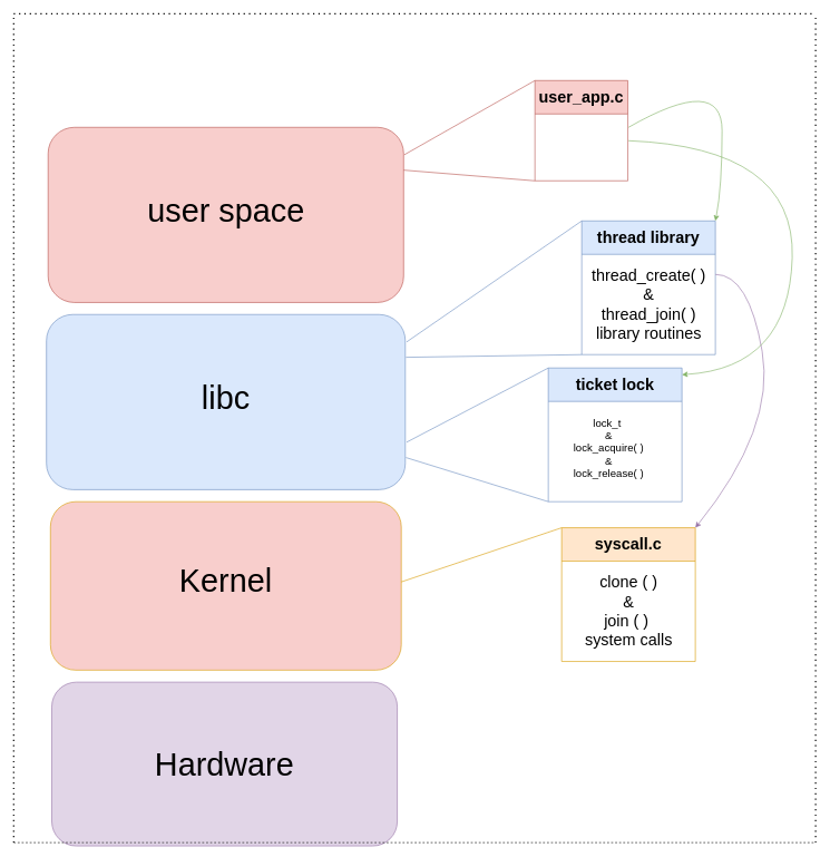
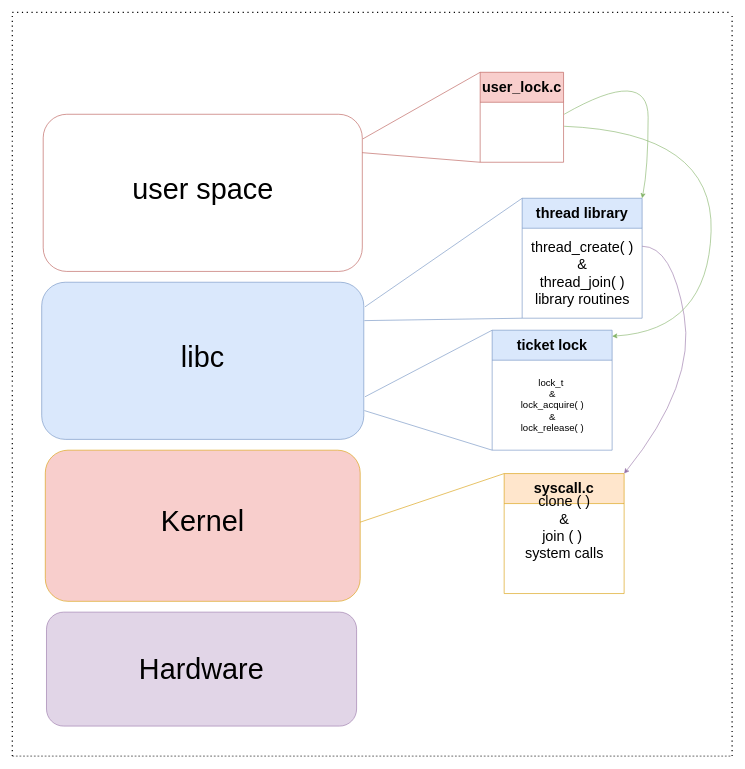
- <mxCell id="18" value="&lt;font style=&quot;font-size: 24px;&quot;&gt;user_app.c&lt;/font&gt;" style="swimlane;whiteSpace=wrap;html=1;startSize=50;fillColor=#f8cecc;strokeColor=#b85450;" vertex="1" parent="1"><mxGeometry x="800" y="120" width="139" height="150" as="geometry" /></mxCell>
+ <mxCell id="18" value="&lt;font style=&quot;font-size: 24px;&quot;&gt;user_lock.c&lt;/font&gt;" style="swimlane;whiteSpace=wrap;html=1;startSize=50;fillColor=#f8cecc;strokeColor=#b85450;" vertex="1" parent="1"><mxGeometry x="800" y="120" width="139" height="150" as="geometry" /></mxCell>
- <mxCell id="6" value="&lt;p style=&quot;line-height: 120%;&quot;&gt;&lt;font style=&quot;font-size: 48px;&quot;&gt;user space&lt;/font&gt;&lt;/p&gt;" style="rounded=1;whiteSpace=wrap;html=1;align=center;fillColor=#f8cecc;strokeColor=#b85450;" vertex="1" parent="1"><mxGeometry x="71.5" y="190" width="532" height="262" as="geometry" /></mxCell>
+ <mxCell id="6" value="&lt;p style=&quot;line-height: 120%;&quot;&gt;&lt;font style=&quot;font-size: 48px;&quot;&gt;user space&lt;/font&gt;&lt;/p&gt;" style="rounded=1;whiteSpace=wrap;html=1;align=center;fillColor=#ffffff;strokeColor=#b85450;" vertex="1" parent="1"><mxGeometry x="71.5" y="190" width="532" height="262" as="geometry" /></mxCell>
- <mxCell id="14" value="&lt;font size=&quot;3&quot;&gt;lock_t&amp;nbsp;&lt;br&gt;&amp;amp;&lt;br&gt;lock_acquire( )&lt;br&gt;&amp;amp;&lt;br&gt;lock_release( )&lt;br&gt;&lt;/font&gt;" style="text;html=1;align=center;verticalAlign=middle;resizable=0;points=[];autosize=1;strokeColor=none;fillColor=none;" vertex="1" parent="13"><mxGeometry x="10" y="55" width="160" height="130" as="geometry" /></mxCell>
+ <mxCell id="14" value="&lt;font size=&quot;3&quot;&gt;lock_t&amp;nbsp;&lt;br&gt;&amp;amp;&lt;br&gt;lock_acquire( )&lt;br&gt;&amp;amp;&lt;br&gt;lock_release( )&lt;br&gt;&lt;/font&gt;" style="text;html=1;align=center;verticalAlign=middle;resizable=0;points=[];autosize=1;strokeColor=none;fillColor=none;" vertex="1" parent="13"><mxGeometry x="20" y="60" width="160" height="130" as="geometry" /></mxCell>
- <mxCell id="5" value="&lt;font style=&quot;font-size: 24px;&quot;&gt;clone ( )&lt;br style=&quot;border-color: var(--border-color);&quot;&gt;&lt;/font&gt;&lt;span style=&quot;font-size: 24px;&quot;&gt;&amp;amp;&lt;/span&gt;&lt;br style=&quot;border-color: var(--border-color); font-size: 24px;&quot;&gt;&lt;span style=&quot;font-size: 24px;&quot;&gt;join ( )&amp;nbsp;&lt;/span&gt;&lt;br style=&quot;border-color: var(--border-color); font-size: 24px;&quot;&gt;&lt;span style=&quot;font-size: 24px;&quot;&gt;system calls&lt;/span&gt;" style="text;html=1;align=center;verticalAlign=middle;resizable=0;points=[];autosize=1;strokeColor=none;fillColor=none;" vertex="1" parent="4"><mxGeometry x="20" y="60" width="160" height="130" as="geometry" /></mxCell>
+ <mxCell id="5" value="&lt;font style=&quot;font-size: 24px;&quot;&gt;clone ( )&lt;br style=&quot;border-color: var(--border-color);&quot;&gt;&lt;/font&gt;&lt;span style=&quot;font-size: 24px;&quot;&gt;&amp;amp;&lt;/span&gt;&lt;br style=&quot;border-color: var(--border-color); font-size: 24px;&quot;&gt;&lt;span style=&quot;font-size: 24px;&quot;&gt;join ( )&amp;nbsp;&lt;/span&gt;&lt;br style=&quot;border-color: var(--border-color); font-size: 24px;&quot;&gt;&lt;span style=&quot;font-size: 24px;&quot;&gt;system calls&lt;/span&gt;" style="text;html=1;align=center;verticalAlign=middle;resizable=0;points=[];autosize=1;strokeColor=none;fillColor=none;" vertex="1" parent="4"><mxGeometry x="20" y="25" width="160" height="130" as="geometry" /></mxCell>
- <mxCell id="2" value="&lt;font style=&quot;font-size: 48px;&quot;&gt;Hardware&lt;/font&gt;" style="rounded=1;whiteSpace=wrap;html=1;fillColor=#e1d5e7;strokeColor=#9673a6;" vertex="1" parent="1"><mxGeometry x="77" y="1020" width="517" height="245" as="geometry" /></mxCell>
+ <mxCell id="2" value="&lt;font style=&quot;font-size: 48px;&quot;&gt;Hardware&lt;/font&gt;" style="rounded=1;whiteSpace=wrap;html=1;fillColor=#e1d5e7;strokeColor=#9673a6;" vertex="1" parent="1"><mxGeometry x="77" y="1020" width="517" height="190" as="geometry" /></mxCell>
